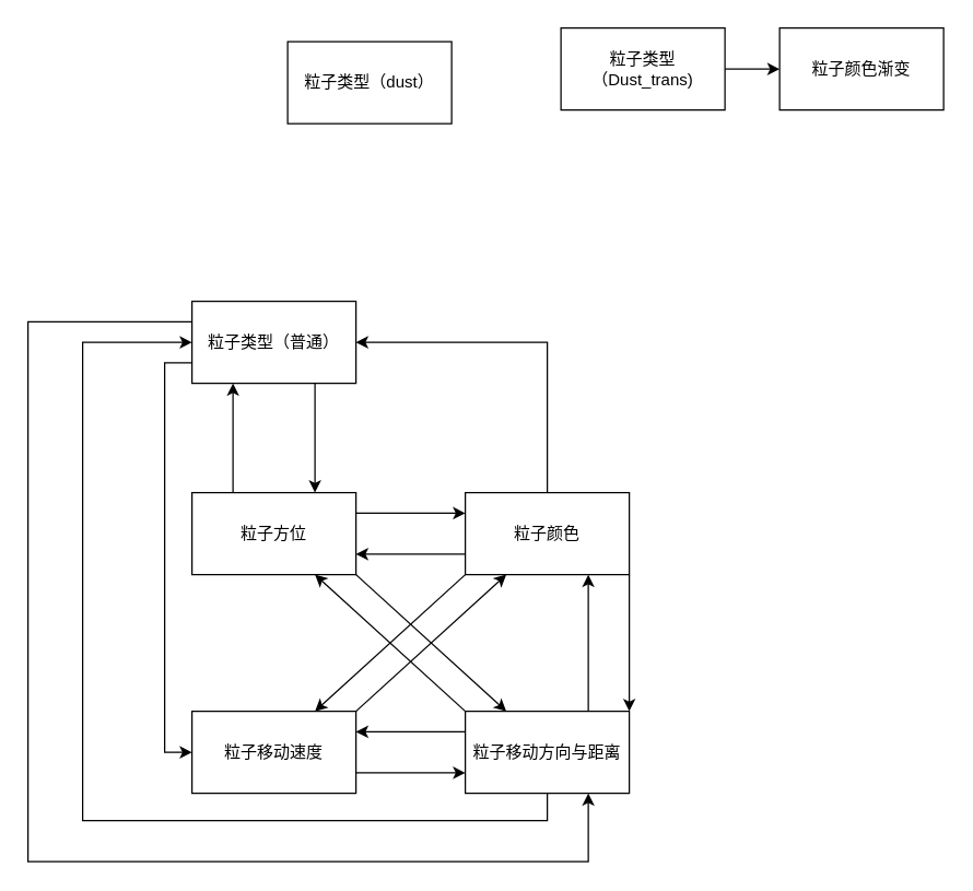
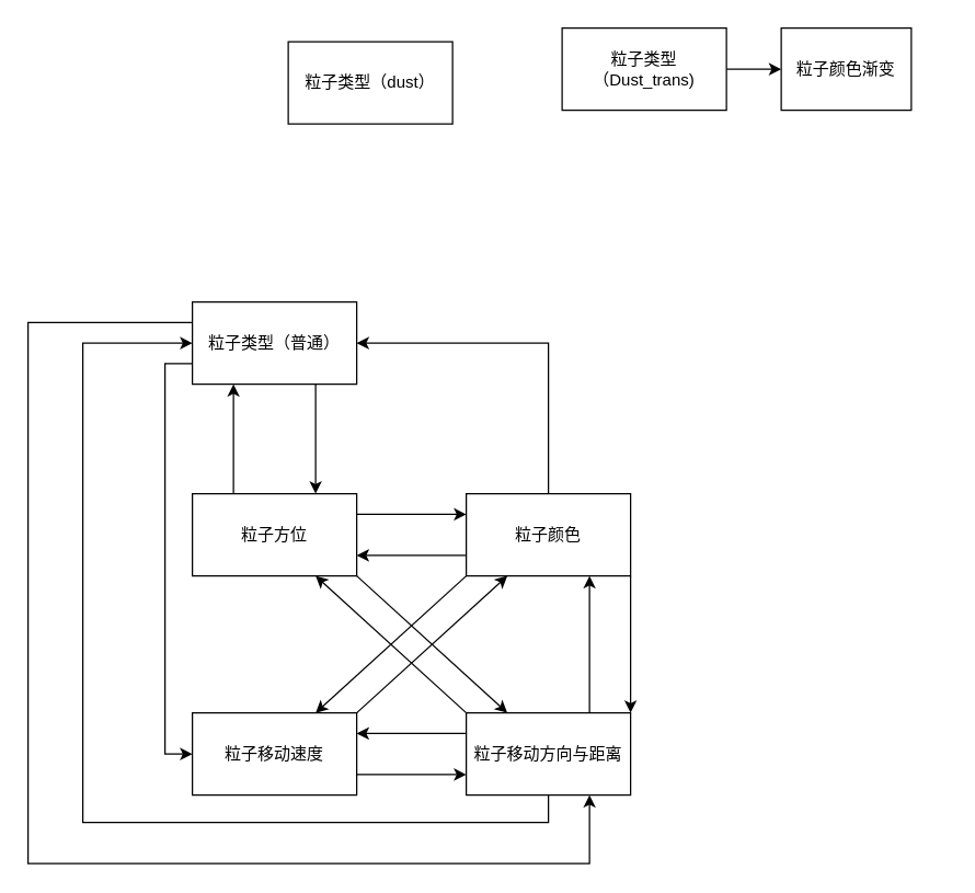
- <mxCell id="11" value="粒子颜色渐变" style="rounded=0;whiteSpace=wrap;html=1;" vertex="1" parent="1"><mxGeometry x="570" y="20" width="120" height="60" as="geometry" /></mxCell>
+ <mxCell id="11" value="粒子颜色渐变" style="rounded=0;whiteSpace=wrap;html=1;" vertex="1" parent="1"><mxGeometry x="570" y="20" width="95" height="60" as="geometry" /></mxCell>
